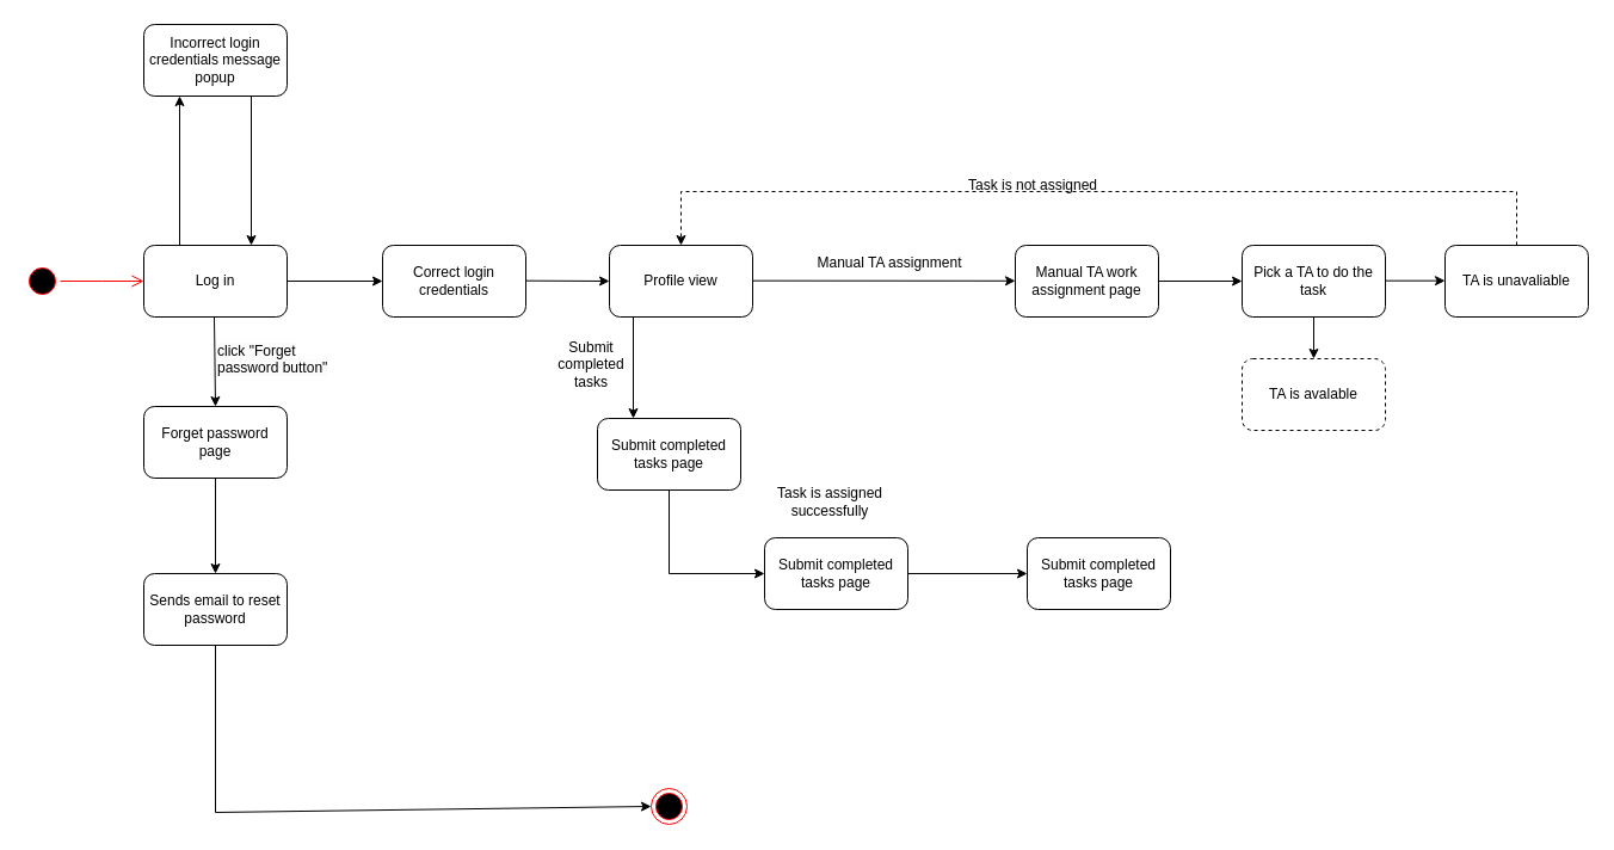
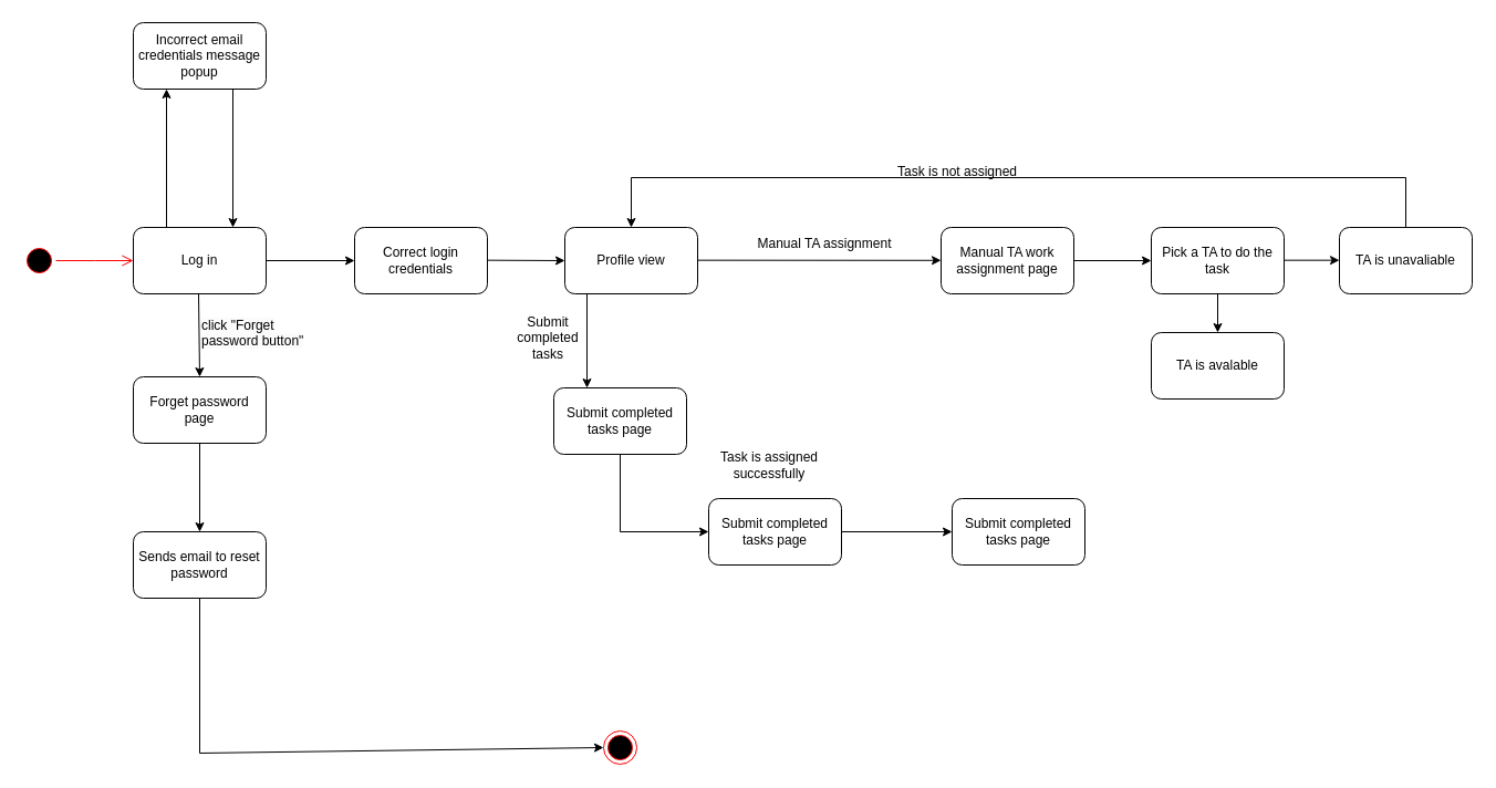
- <mxCell id="21" value="Incorrect login credentials message popup" style="rounded=1;whiteSpace=wrap;html=1;" vertex="1" parent="1"><mxGeometry x="120" y="20" width="120" height="60" as="geometry" /></mxCell>
+ <mxCell id="21" value="Incorrect email credentials message popup" style="rounded=1;whiteSpace=wrap;html=1;" vertex="1" parent="1"><mxGeometry x="120" y="20" width="120" height="60" as="geometry" /></mxCell>
- <mxCell id="13" value="" style="endArrow=classic;html=1;rounded=0;exitX=0.5;exitY=0;exitDx=0;exitDy=0;entryX=0.5;entryY=0;entryDx=0;entryDy=0;dashed=1;" edge="1" parent="1" source="12" target="6"><mxGeometry width="50" height="50" relative="1" as="geometry"><mxPoint x="640" y="260" as="sourcePoint" /><mxPoint x="580" as="targetPoint" y="160" /><Array as="points"><mxPoint x="1270" y="160" /><mxPoint x="570" y="160" /></Array></mxGeometry></mxCell>
+ <mxCell id="13" value="" style="endArrow=classic;html=1;rounded=0;exitX=0.5;exitY=0;exitDx=0;exitDy=0;entryX=0.5;entryY=0;entryDx=0;entryDy=0;" edge="1" parent="1" source="12" target="6"><mxGeometry width="50" height="50" relative="1" as="geometry"><mxPoint x="640" y="260" as="sourcePoint" /><mxPoint x="580" as="targetPoint" y="160" /><Array as="points"><mxPoint x="1270" y="160" /><mxPoint x="570" y="160" /></Array></mxGeometry></mxCell>
- <mxCell id="14" value="TA is avalable" style="rounded=1;whiteSpace=wrap;html=1;dashed=1;" vertex="1" parent="1"><mxGeometry x="1040" y="300" width="120" height="60" as="geometry" /></mxCell>
+ <mxCell id="14" value="TA is avalable" style="rounded=1;whiteSpace=wrap;html=1;" vertex="1" parent="1"><mxGeometry x="1040" y="300" width="120" height="60" as="geometry" /></mxCell>
